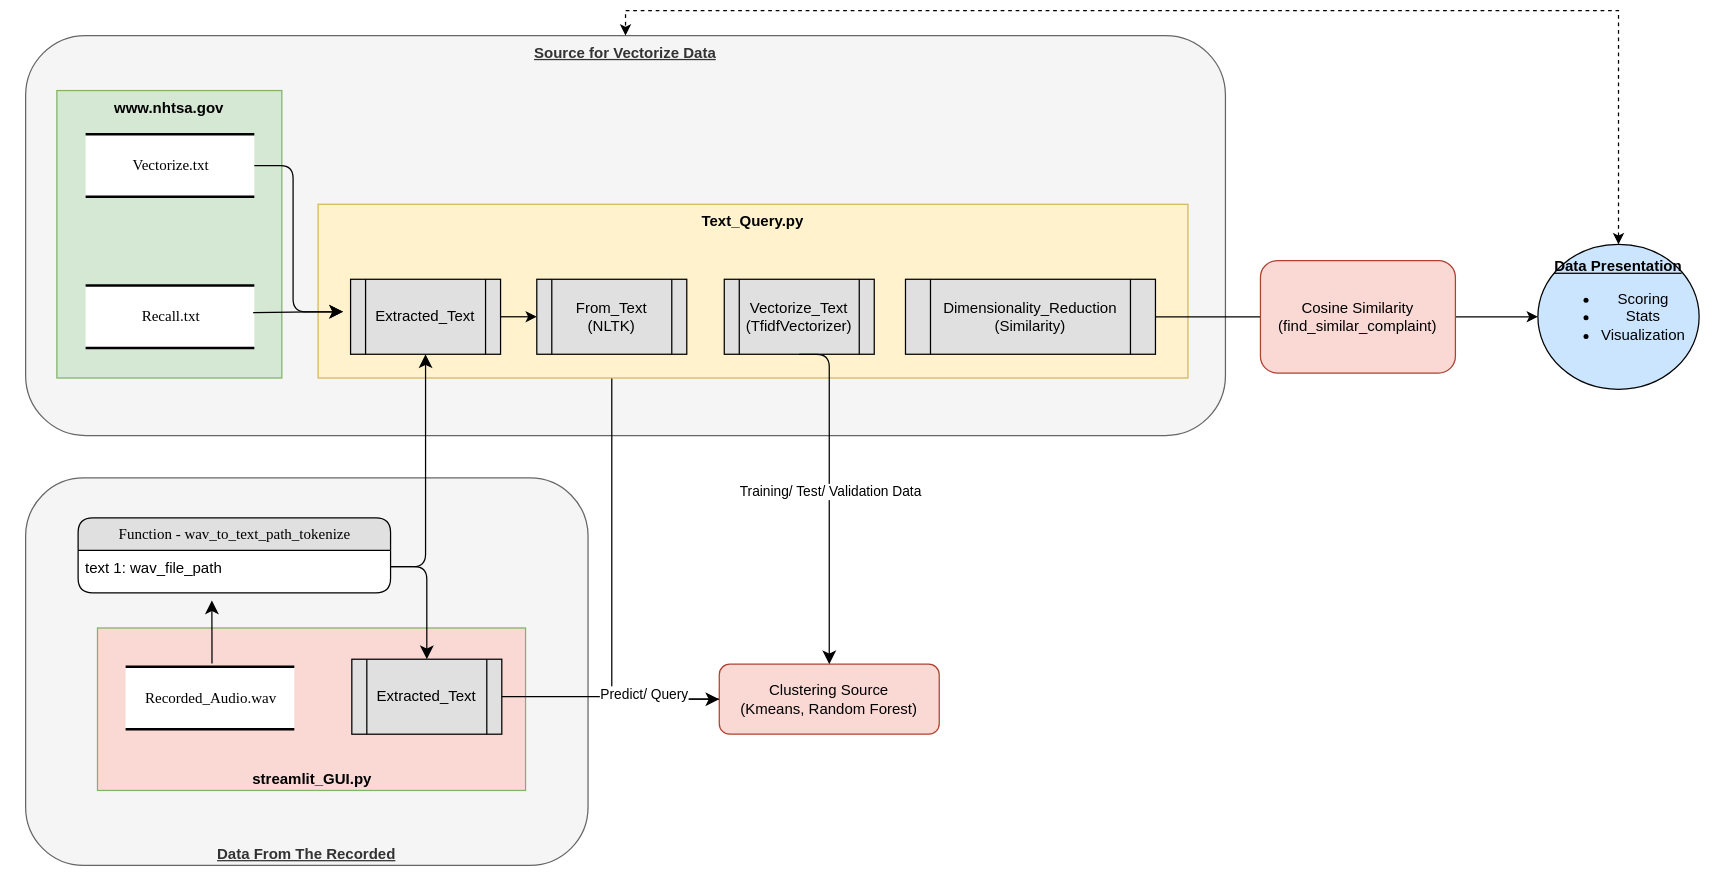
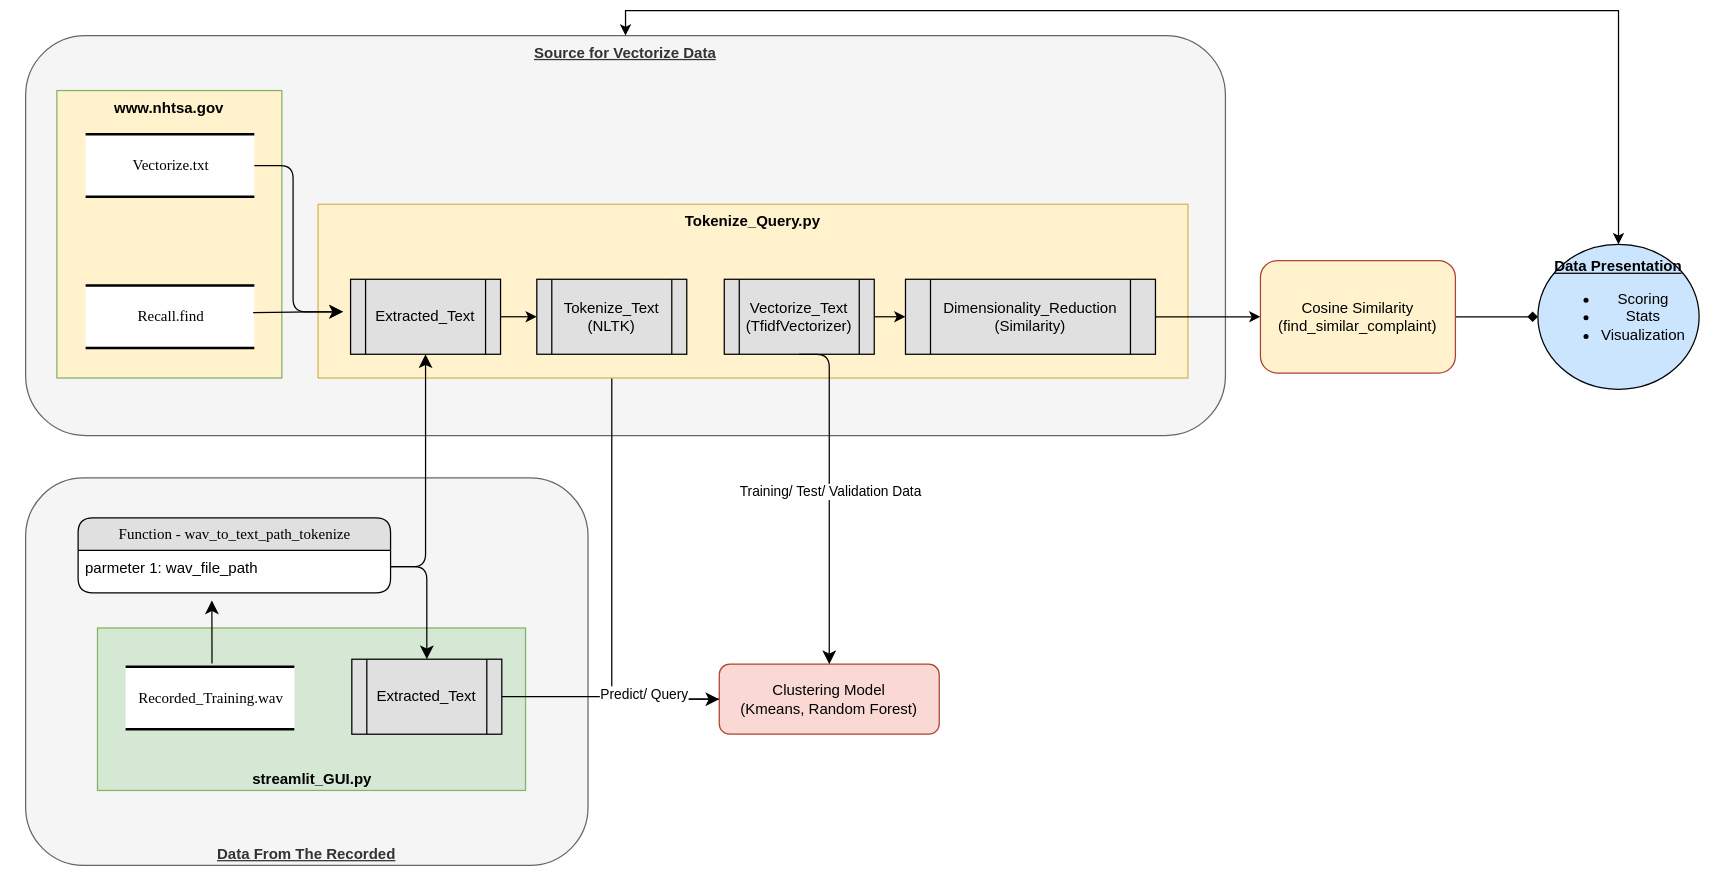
- <mxCell id="9" value="" style="edgeStyle=orthogonalEdgeStyle;rounded=0;orthogonalLoop=1;jettySize=auto;html=1;entryX=0.5;entryY=0;entryDx=0;entryDy=0;startArrow=classic;startFill=1;exitX=0.5;exitY=0;exitDx=0;exitDy=0;dashed=1;" edge="1" parent="1" source="8" target="2"><mxGeometry relative="1" as="geometry"><mxPoint x="1560" y="10.8" as="sourcePoint" /><mxPoint x="600" y="-185.2" as="targetPoint" /></mxGeometry></mxCell>
+ <mxCell id="9" value="" style="edgeStyle=orthogonalEdgeStyle;rounded=0;orthogonalLoop=1;jettySize=auto;html=1;entryX=0.5;entryY=0;entryDx=0;entryDy=0;startArrow=classic;startFill=1;exitX=0.5;exitY=0;exitDx=0;exitDy=0;" edge="1" parent="1" source="8" target="2"><mxGeometry relative="1" as="geometry"><mxPoint x="1560" y="10.8" as="sourcePoint" /><mxPoint x="600" y="-185.2" as="targetPoint" /></mxGeometry></mxCell>
- <mxCell id="10" value="&lt;b&gt;Text_Query.py&lt;/b&gt;" style="rounded=0;whiteSpace=wrap;html=1;verticalAlign=top;fillColor=#fff2cc;strokeColor=#d6b656;" vertex="1" parent="1"><mxGeometry x="254" y="155.8" width="696" height="139" as="geometry" /></mxCell>
+ <mxCell id="10" value="&lt;b&gt;Tokenize_Query.py&lt;/b&gt;" style="rounded=0;whiteSpace=wrap;html=1;verticalAlign=top;fillColor=#fff2cc;strokeColor=#d6b656;" vertex="1" parent="1"><mxGeometry x="254" y="155.8" width="696" height="139" as="geometry" /></mxCell>
- <mxCell id="15" value="&lt;b&gt;www.nhtsa.gov&lt;/b&gt;" style="rounded=0;whiteSpace=wrap;html=1;verticalAlign=top;fillColor=#d5e8d4;strokeColor=#82b366;" vertex="1" parent="1"><mxGeometry x="45" y="64.8" width="180" height="230" as="geometry" /></mxCell>
+ <mxCell id="15" value="&lt;b&gt;www.nhtsa.gov&lt;/b&gt;" style="rounded=0;whiteSpace=wrap;html=1;verticalAlign=top;fillColor=#fff2cc;strokeColor=#82b366;" vertex="1" parent="1"><mxGeometry x="45" y="64.8" width="180" height="230" as="geometry" /></mxCell>
- <mxCell id="16" value="Recall.txt" style="html=1;rounded=0;shadow=0;comic=0;labelBackgroundColor=none;strokeWidth=2;fontFamily=Verdana;fontSize=12;align=center;shape=mxgraph.ios7ui.horLines;" vertex="1" parent="1"><mxGeometry x="68" y="220.8" width="135" height="50" as="geometry" /></mxCell>
+ <mxCell id="16" value="Recall.find" style="html=1;rounded=0;shadow=0;comic=0;labelBackgroundColor=none;strokeWidth=2;fontFamily=Verdana;fontSize=12;align=center;shape=mxgraph.ios7ui.horLines;" vertex="1" parent="1"><mxGeometry x="68" y="220.8" width="135" height="50" as="geometry" /></mxCell>
- <mxCell id="27" value="From_Text&lt;br&gt;(NLTK)" style="shape=process;whiteSpace=wrap;html=1;backgroundOutline=1;fillColor=#E0E0E0;" vertex="1" parent="1"><mxGeometry x="429" y="215.8" width="120" height="60" as="geometry" /></mxCell>
+ <mxCell id="27" value="Tokenize_Text&lt;br&gt;(NLTK)" style="shape=process;whiteSpace=wrap;html=1;backgroundOutline=1;fillColor=#E0E0E0;" vertex="1" parent="1"><mxGeometry x="429" y="215.8" width="120" height="60" as="geometry" /></mxCell>
+ <mxCell id="11" style="edgeStyle=orthogonalEdgeStyle;rounded=0;orthogonalLoop=1;jettySize=auto;html=1;exitX=1;exitY=0.5;exitDx=0;exitDy=0;entryX=0;entryY=0.5;entryDx=0;entryDy=0;" edge="1" parent="1" source="12" target="29"><mxGeometry relative="1" as="geometry" /></mxCell>
- <mxCell id="28" style="edgeStyle=orthogonalEdgeStyle;rounded=0;orthogonalLoop=1;jettySize=auto;html=1;exitX=1;exitY=0.5;exitDx=0;exitDy=0;entryX=0;entryY=0.5;entryDx=0;entryDy=0;endArrow=none;" edge="1" parent="1" source="29" target="32"><mxGeometry relative="1" as="geometry" /></mxCell>
+ <mxCell id="28" style="edgeStyle=orthogonalEdgeStyle;rounded=0;orthogonalLoop=1;jettySize=auto;html=1;exitX=1;exitY=0.5;exitDx=0;exitDy=0;entryX=0;entryY=0.5;entryDx=0;entryDy=0;" edge="1" parent="1" source="29" target="32"><mxGeometry relative="1" as="geometry" /></mxCell>
- <mxCell id="32" value="&lt;font style=&quot;font-size: 12px;&quot;&gt;&lt;font style=&quot;font-size: 12px;&quot;&gt;Cosine Similarity&lt;br&gt;(find_similar_complaint&lt;/font&gt;&lt;span style=&quot;background-color: initial;&quot;&gt;)&lt;/span&gt;&lt;/font&gt;" style="rounded=1;whiteSpace=wrap;html=1;fillColor=#fad9d5;strokeColor=#ae4132;" vertex="1" parent="1"><mxGeometry x="1008" y="200.8" width="156" height="90" as="geometry" /></mxCell>
+ <mxCell id="32" value="&lt;font style=&quot;font-size: 12px;&quot;&gt;&lt;font style=&quot;font-size: 12px;&quot;&gt;Cosine Similarity&lt;br&gt;(find_similar_complaint&lt;/font&gt;&lt;span style=&quot;background-color: initial;&quot;&gt;)&lt;/span&gt;&lt;/font&gt;" style="rounded=1;whiteSpace=wrap;html=1;fillColor=#fff2cc;strokeColor=#ae4132;" vertex="1" parent="1"><mxGeometry x="1008" y="200.8" width="156" height="90" as="geometry" /></mxCell>
- <mxCell id="31" style="edgeStyle=orthogonalEdgeStyle;rounded=0;orthogonalLoop=1;jettySize=auto;html=1;exitX=1;exitY=0.5;exitDx=0;exitDy=0;entryX=0;entryY=0.5;entryDx=0;entryDy=0;" edge="1" parent="1" source="32" target="8"><mxGeometry relative="1" as="geometry" /></mxCell>
+ <mxCell id="31" style="edgeStyle=orthogonalEdgeStyle;rounded=0;orthogonalLoop=1;jettySize=auto;html=1;exitX=1;exitY=0.5;exitDx=0;exitDy=0;entryX=0;entryY=0.5;entryDx=0;entryDy=0;endArrow=diamond;" edge="1" parent="1" source="32" target="8"><mxGeometry relative="1" as="geometry" /></mxCell>
- <mxCell id="5" value="text 1:&amp;nbsp;wav_file_path" style="text;html=1;strokeColor=none;fillColor=none;spacingLeft=4;spacingRight=4;whiteSpace=wrap;overflow=hidden;rotatable=0;points=[[0,0.5],[1,0.5]];portConstraint=eastwest;" vertex="1" parent="4"><mxGeometry y="26" width="250" height="26" as="geometry" /></mxCell>
+ <mxCell id="5" value="parmeter 1:&amp;nbsp;wav_file_path" style="text;html=1;strokeColor=none;fillColor=none;spacingLeft=4;spacingRight=4;whiteSpace=wrap;overflow=hidden;rotatable=0;points=[[0,0.5],[1,0.5]];portConstraint=eastwest;" vertex="1" parent="4"><mxGeometry y="26" width="250" height="26" as="geometry" /></mxCell>
- <mxCell id="21" value="Recorded_Audio.wav" style="html=1;rounded=0;shadow=0;comic=0;labelBackgroundColor=none;strokeWidth=2;fontFamily=Verdana;fontSize=12;align=center;shape=mxgraph.ios7ui.horLines;" vertex="1" parent="1"><mxGeometry x="100" y="525.8" width="135" height="50" as="geometry" /></mxCell>
+ <mxCell id="21" value="Recorded_Training.wav" style="html=1;rounded=0;shadow=0;comic=0;labelBackgroundColor=none;strokeWidth=2;fontFamily=Verdana;fontSize=12;align=center;shape=mxgraph.ios7ui.horLines;" vertex="1" parent="1"><mxGeometry x="100" y="525.8" width="135" height="50" as="geometry" /></mxCell>
- <mxCell id="7" value="&lt;font style=&quot;&quot;&gt;&lt;font style=&quot;font-size: 12px;&quot;&gt;Clustering Source&lt;br&gt;&lt;/font&gt;(Kmeans, Random Forest)&lt;br&gt;&lt;/font&gt;" style="rounded=1;whiteSpace=wrap;html=1;fillColor=#fad9d5;strokeColor=#ae4132;" vertex="1" parent="1"><mxGeometry x="575" y="523.8" width="176" height="56" as="geometry" /></mxCell>
+ <mxCell id="7" value="&lt;font style=&quot;&quot;&gt;&lt;font style=&quot;font-size: 12px;&quot;&gt;Clustering Model&lt;br&gt;&lt;/font&gt;(Kmeans, Random Forest)&lt;br&gt;&lt;/font&gt;" style="rounded=1;whiteSpace=wrap;html=1;fillColor=#fad9d5;strokeColor=#ae4132;" vertex="1" parent="1"><mxGeometry x="575" y="523.8" width="176" height="56" as="geometry" /></mxCell>
- <mxCell id="20" value="&lt;b&gt;streamlit_GUI.py&lt;/b&gt;" style="rounded=0;whiteSpace=wrap;html=1;verticalAlign=bottom;fillColor=#fad9d5;strokeColor=#82b366;" vertex="1" parent="1"><mxGeometry x="77.5" y="494.8" width="342.5" height="130" as="geometry" /></mxCell>
+ <mxCell id="20" value="&lt;b&gt;streamlit_GUI.py&lt;/b&gt;" style="rounded=0;whiteSpace=wrap;html=1;verticalAlign=bottom;fillColor=#d5e8d4;strokeColor=#82b366;" vertex="1" parent="1"><mxGeometry x="77.5" y="494.8" width="342.5" height="130" as="geometry" /></mxCell>
